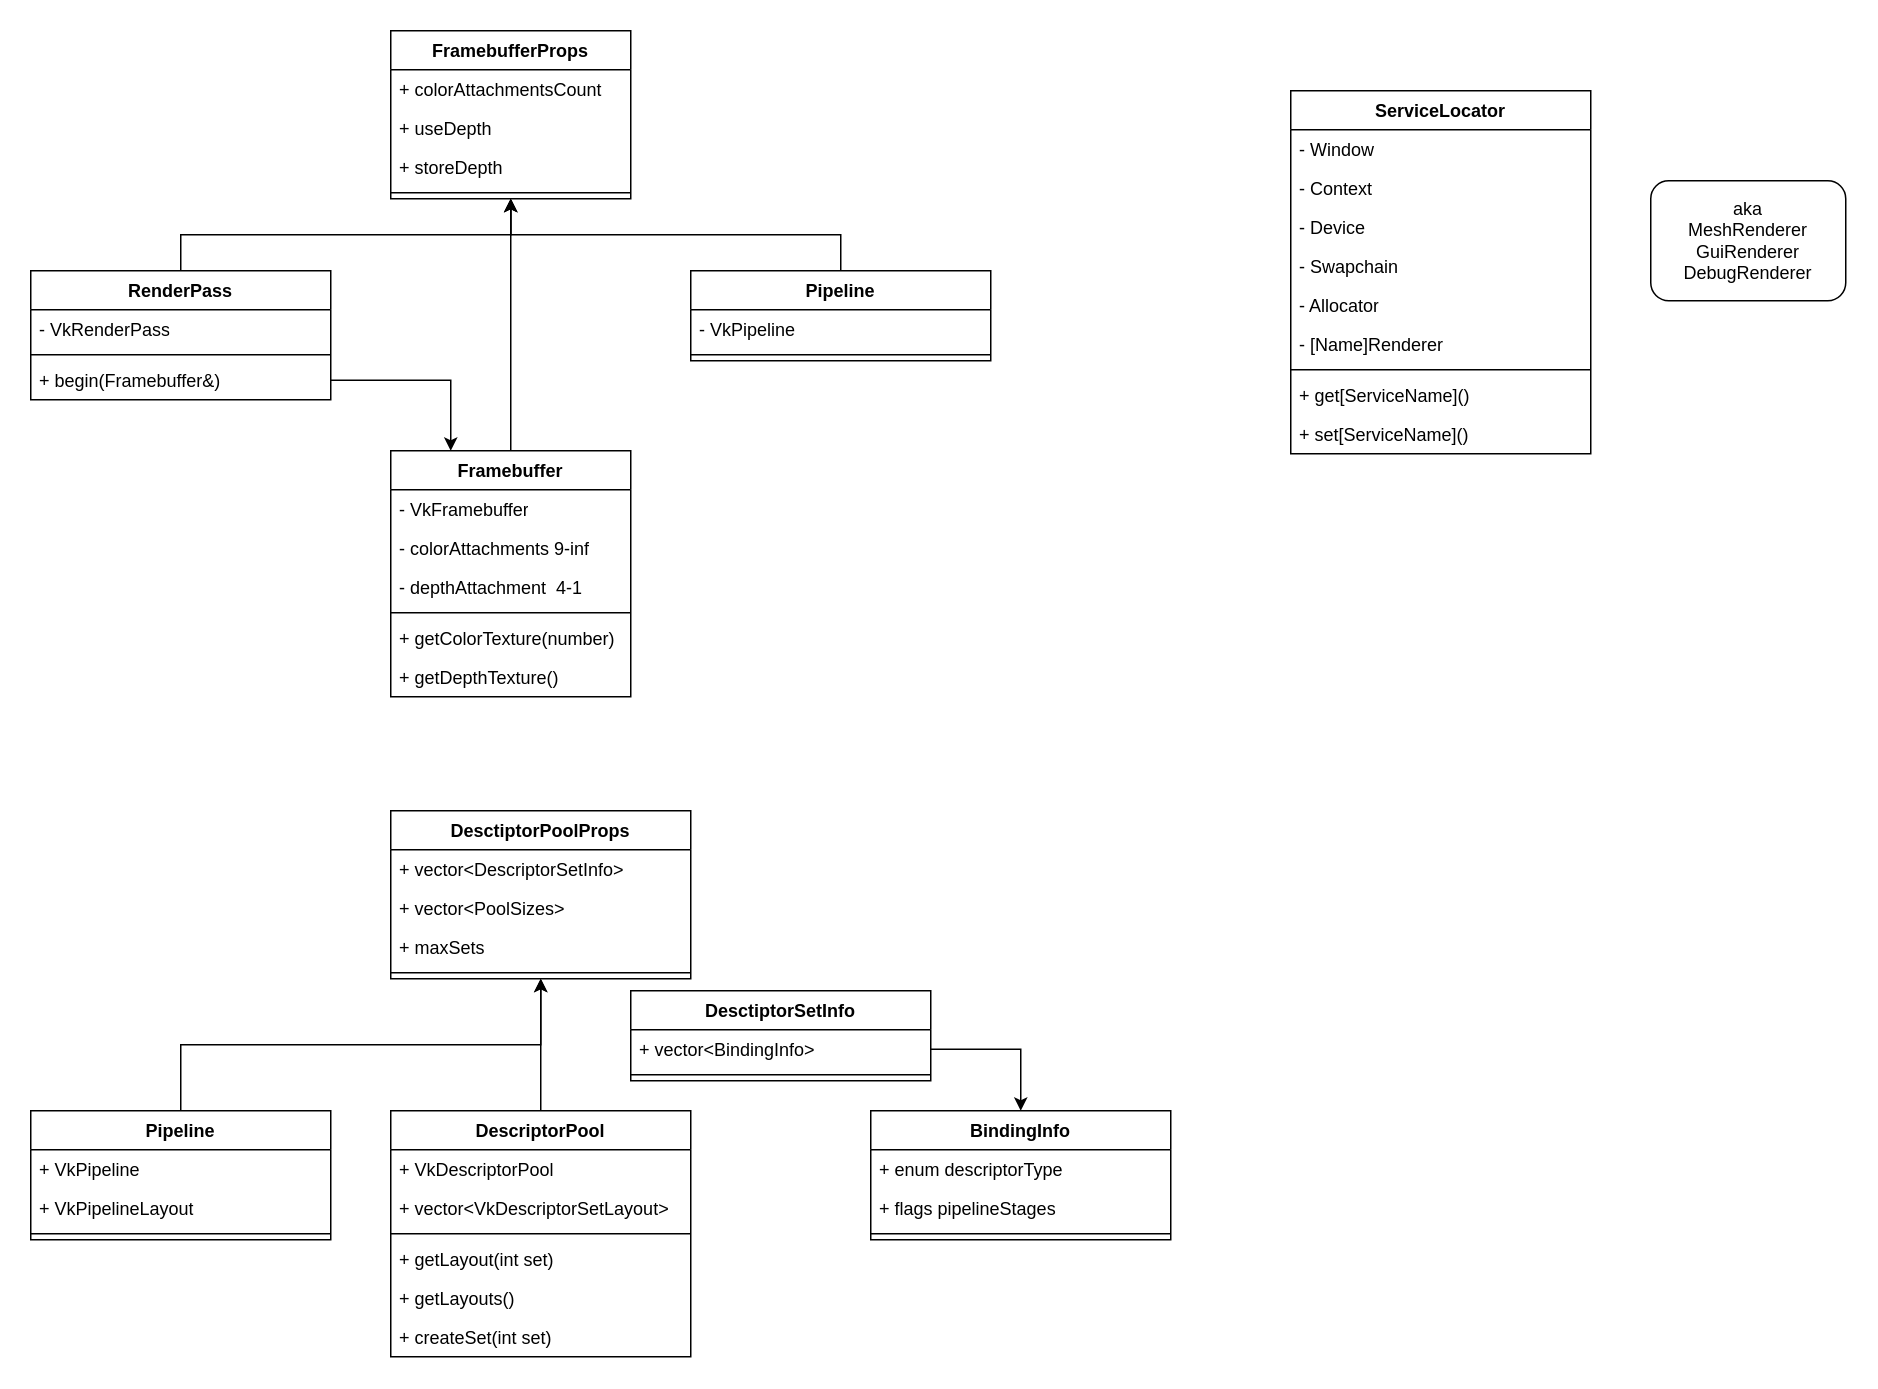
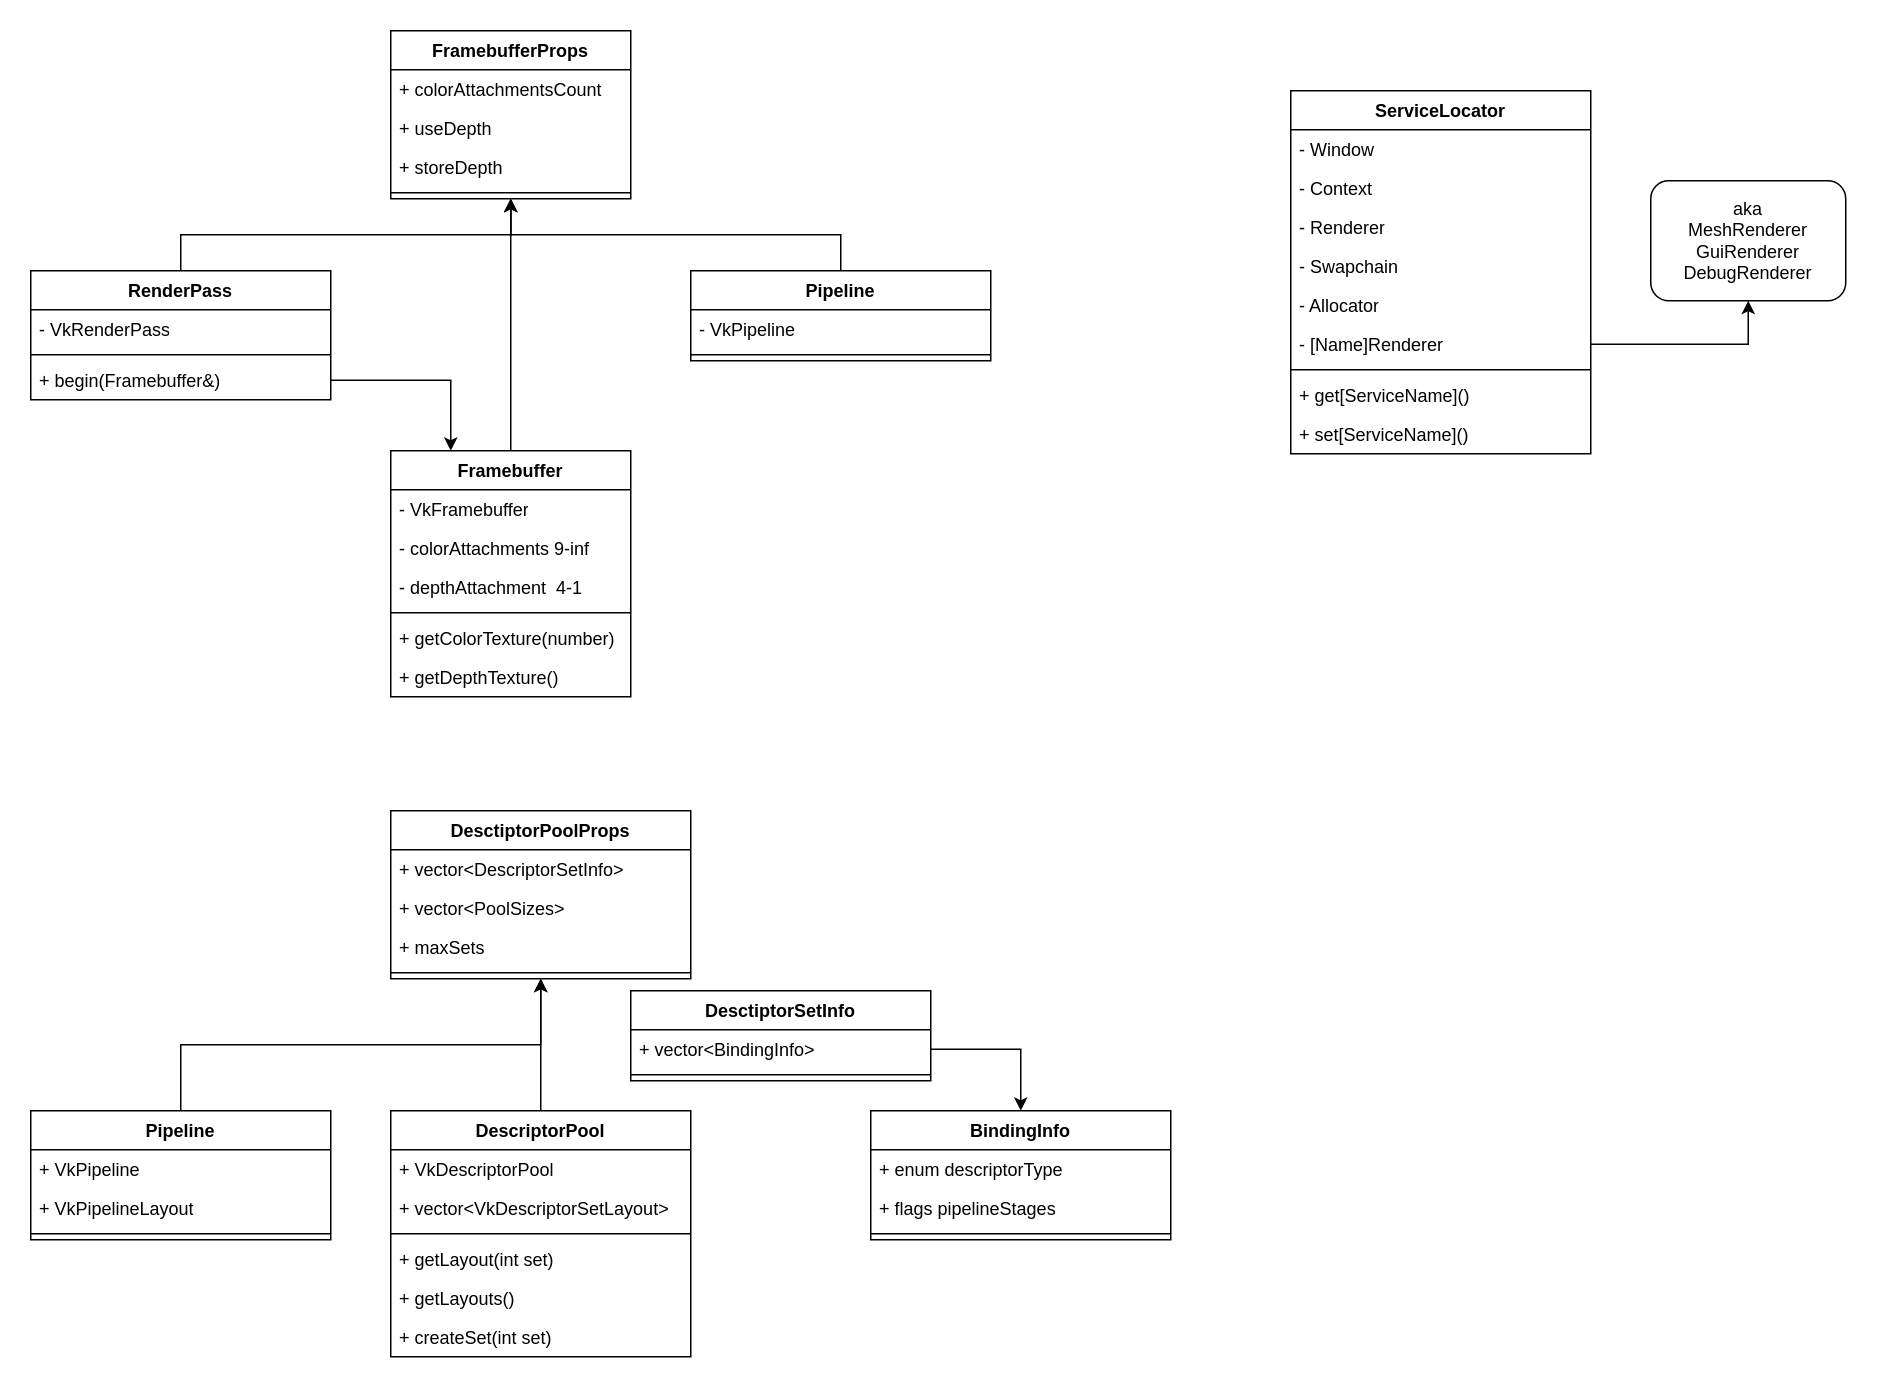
- <mxCell id="52" value="- Device" style="text;strokeColor=none;fillColor=none;align=left;verticalAlign=top;spacingLeft=4;spacingRight=4;overflow=hidden;rotatable=0;points=[[0,0.5],[1,0.5]];portConstraint=eastwest;whiteSpace=wrap;html=1;" vertex="1" parent="49"><mxGeometry y="78" width="200" height="26" as="geometry" /></mxCell>
+ <mxCell id="52" value="- Renderer" style="text;strokeColor=none;fillColor=none;align=left;verticalAlign=top;spacingLeft=4;spacingRight=4;overflow=hidden;rotatable=0;points=[[0,0.5],[1,0.5]];portConstraint=eastwest;whiteSpace=wrap;html=1;" vertex="1" parent="49"><mxGeometry y="78" width="200" height="26" as="geometry" /></mxCell>
+ <mxCell id="60" style="edgeStyle=orthogonalEdgeStyle;rounded=0;orthogonalLoop=1;jettySize=auto;html=1;exitX=1;exitY=0.5;exitDx=0;exitDy=0;entryX=0.5;entryY=1;entryDx=0;entryDy=0;" edge="1" parent="1" source="55" target="59"><mxGeometry relative="1" as="geometry" /></mxCell>
